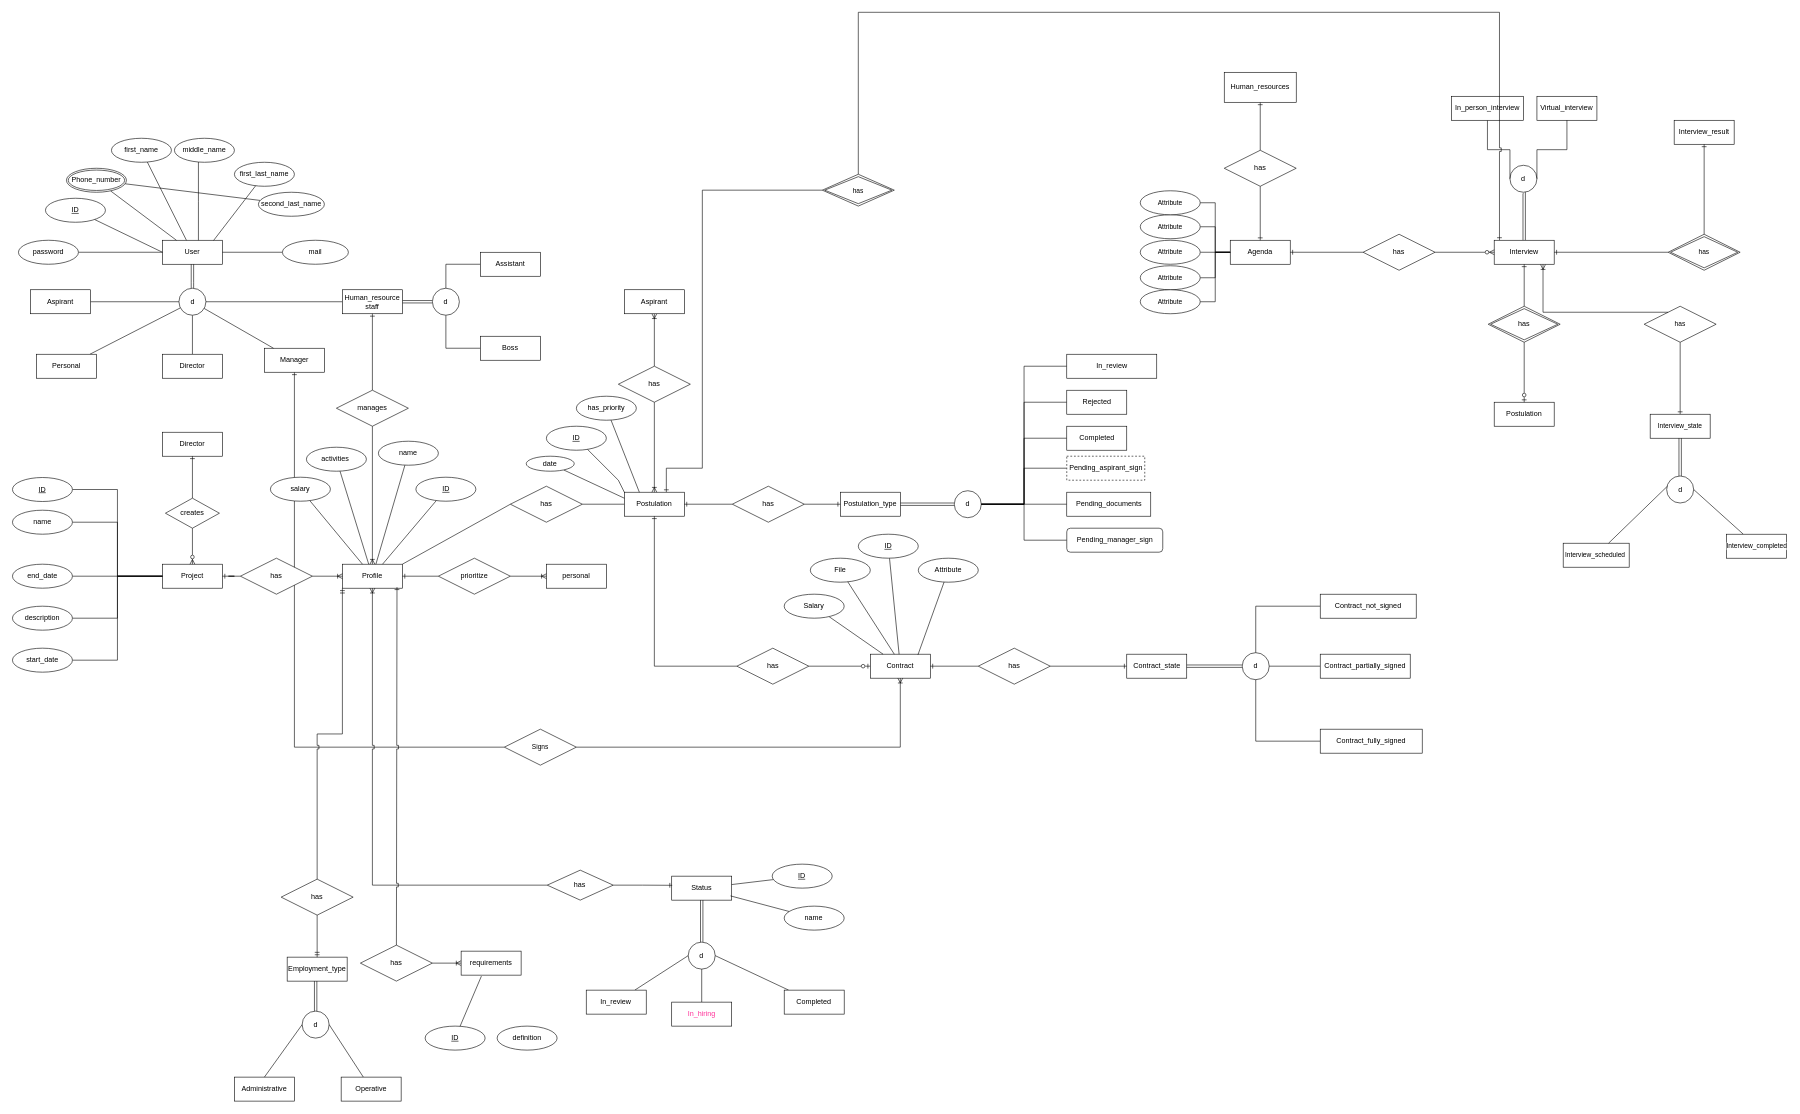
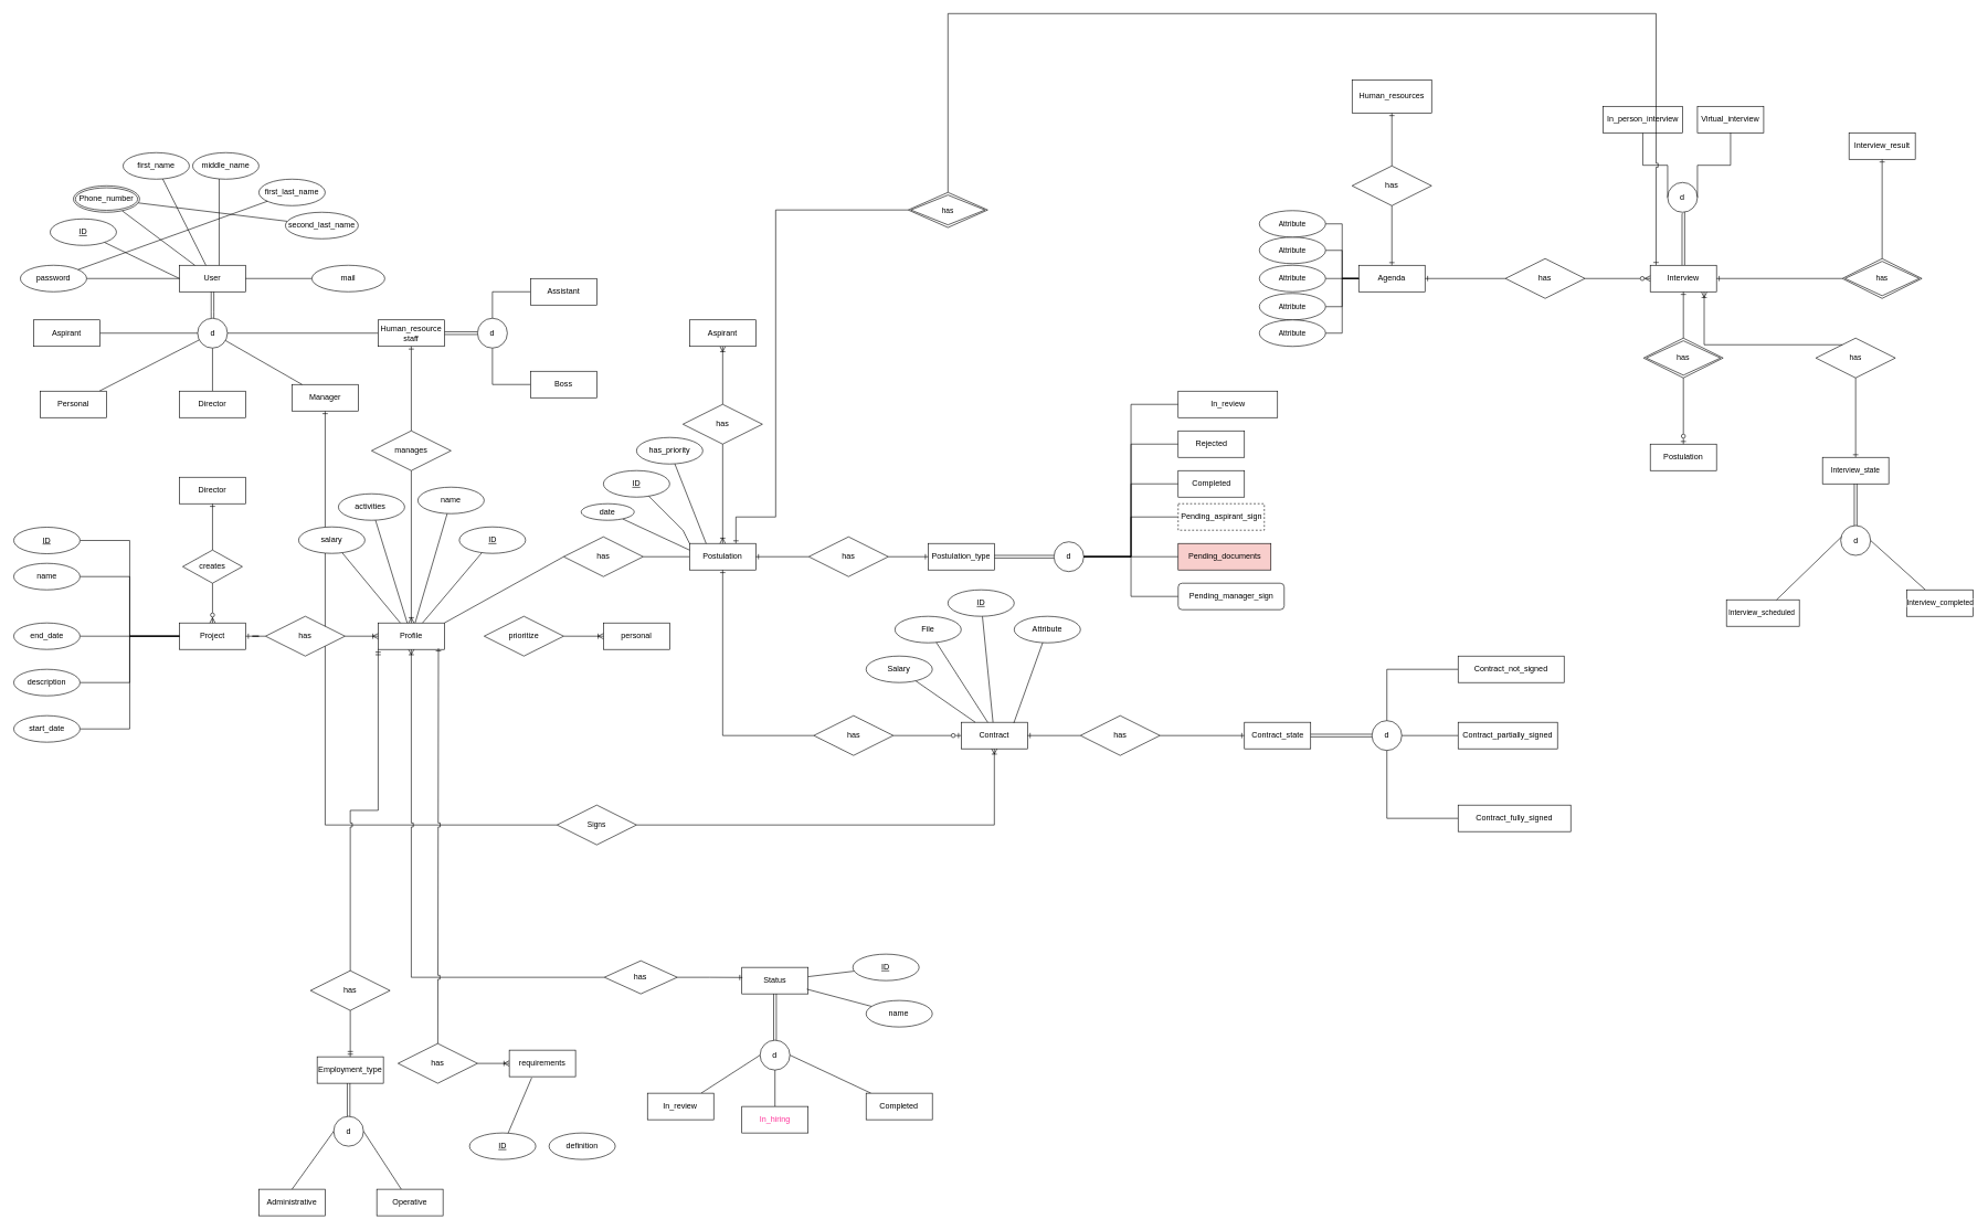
- <mxCell id="40" style="rounded=0;orthogonalLoop=1;jettySize=auto;html=1;entryX=0.853;entryY=0.007;entryDx=0;entryDy=0;entryPerimeter=0;endArrow=none;startFill=0;" edge="1" parent="1" source="33" target="7"><mxGeometry relative="1" as="geometry" /></mxCell>
+ <mxCell id="40" style="rounded=0;orthogonalLoop=1;jettySize=auto;html=1;endArrow=none;startFill=0;" edge="1" parent="1" source="33" target="37"><mxGeometry relative="1" as="geometry" /></mxCell>
- <mxCell id="112" value="Pending_documents" style="whiteSpace=wrap;html=1;align=center;" vertex="1" parent="1"><mxGeometry x="1777.5" y="820" width="140" height="40" as="geometry" /></mxCell>
+ <mxCell id="112" value="Pending_documents" style="whiteSpace=wrap;html=1;align=center;fillColor=#f8cecc;" vertex="1" parent="1"><mxGeometry x="1777.5" y="820" width="140" height="40" as="geometry" /></mxCell>
- <mxCell id="70" style="edgeStyle=orthogonalEdgeStyle;rounded=0;orthogonalLoop=1;jettySize=auto;html=1;endArrow=ERone;endFill=0;" edge="1" parent="1" source="72" target="51"><mxGeometry relative="1" as="geometry" /></mxCell>
